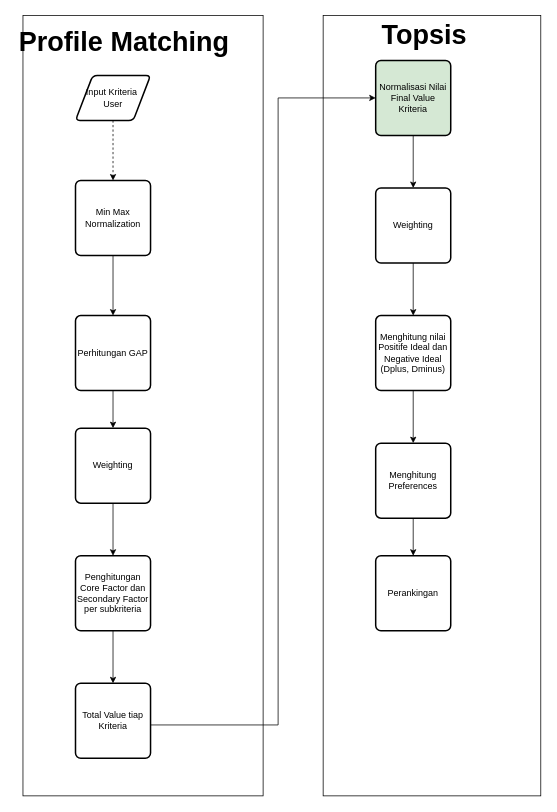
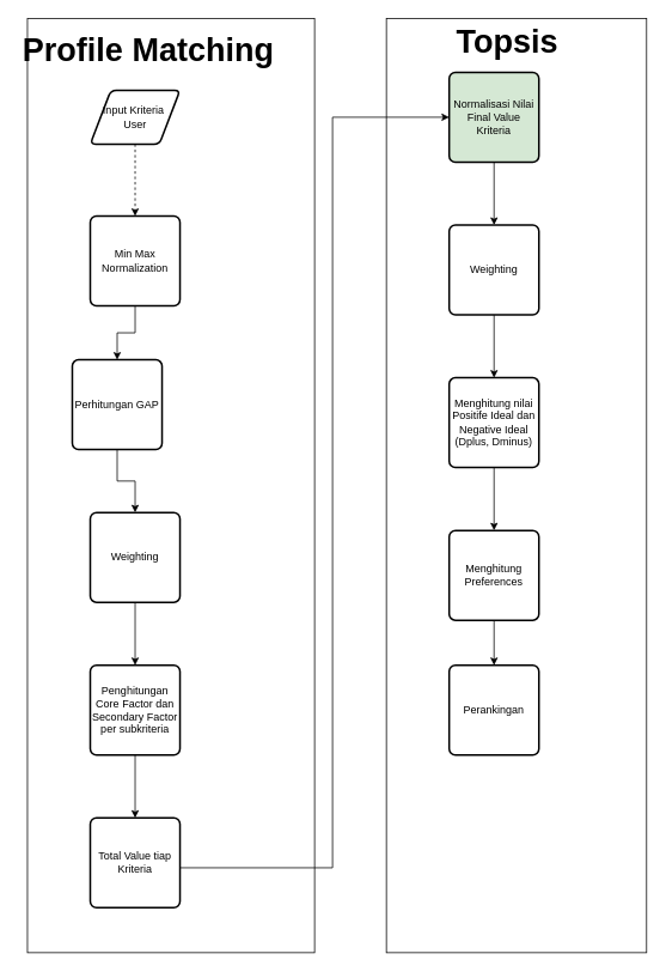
- <mxCell id="7" value="Perhitungan GAP" style="rounded=1;whiteSpace=wrap;html=1;absoluteArcSize=1;arcSize=14;strokeWidth=2;" vertex="1" parent="1"><mxGeometry x="100" y="420" width="100" height="100" as="geometry" /></mxCell>
+ <mxCell id="7" value="Perhitungan GAP" style="rounded=1;whiteSpace=wrap;html=1;absoluteArcSize=1;arcSize=14;strokeWidth=2;" vertex="1" parent="1"><mxGeometry x="80" y="400" width="100" height="100" as="geometry" /></mxCell>
